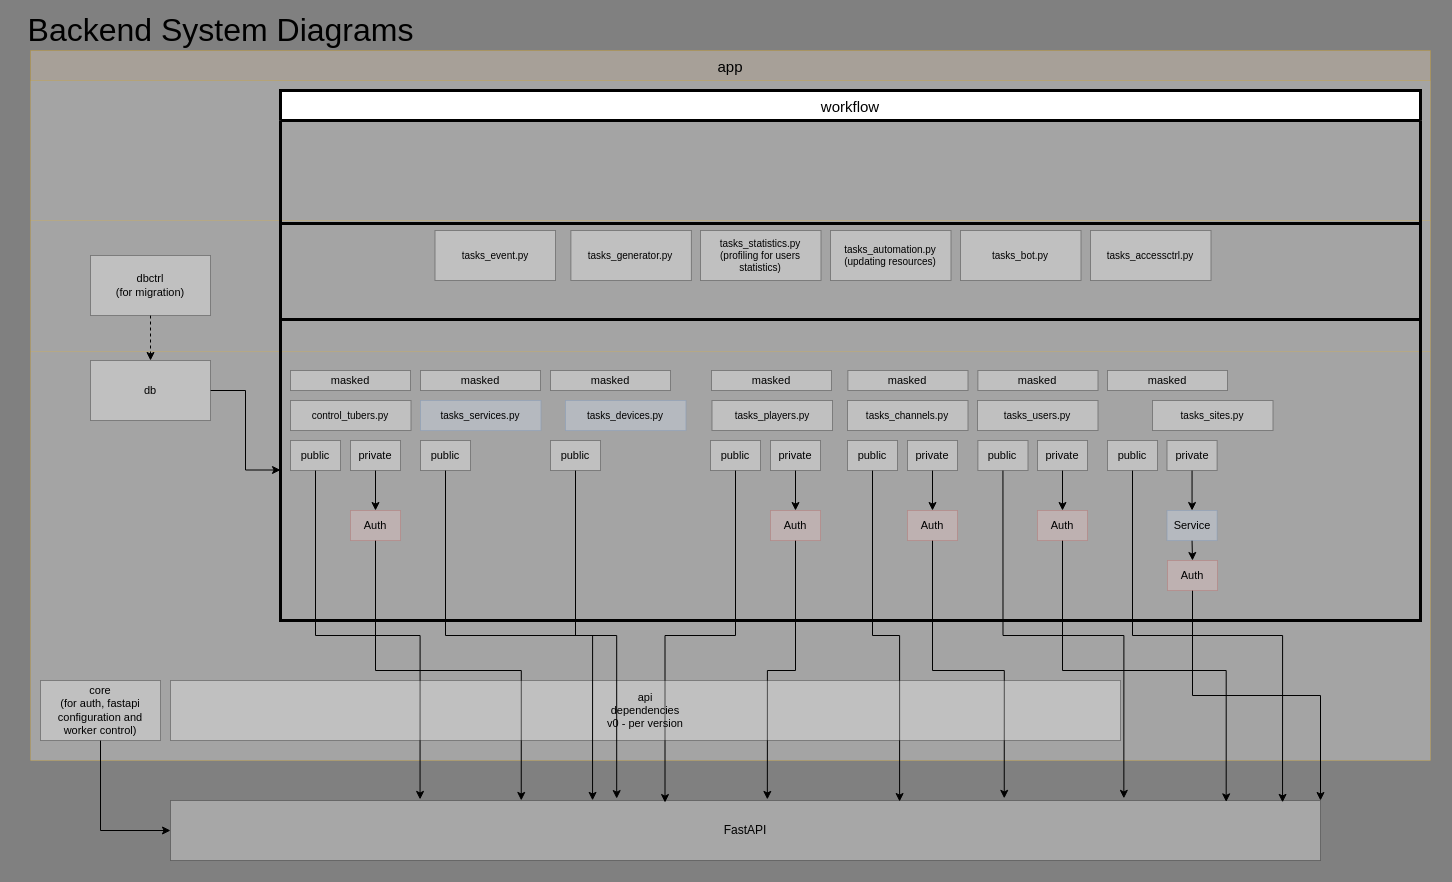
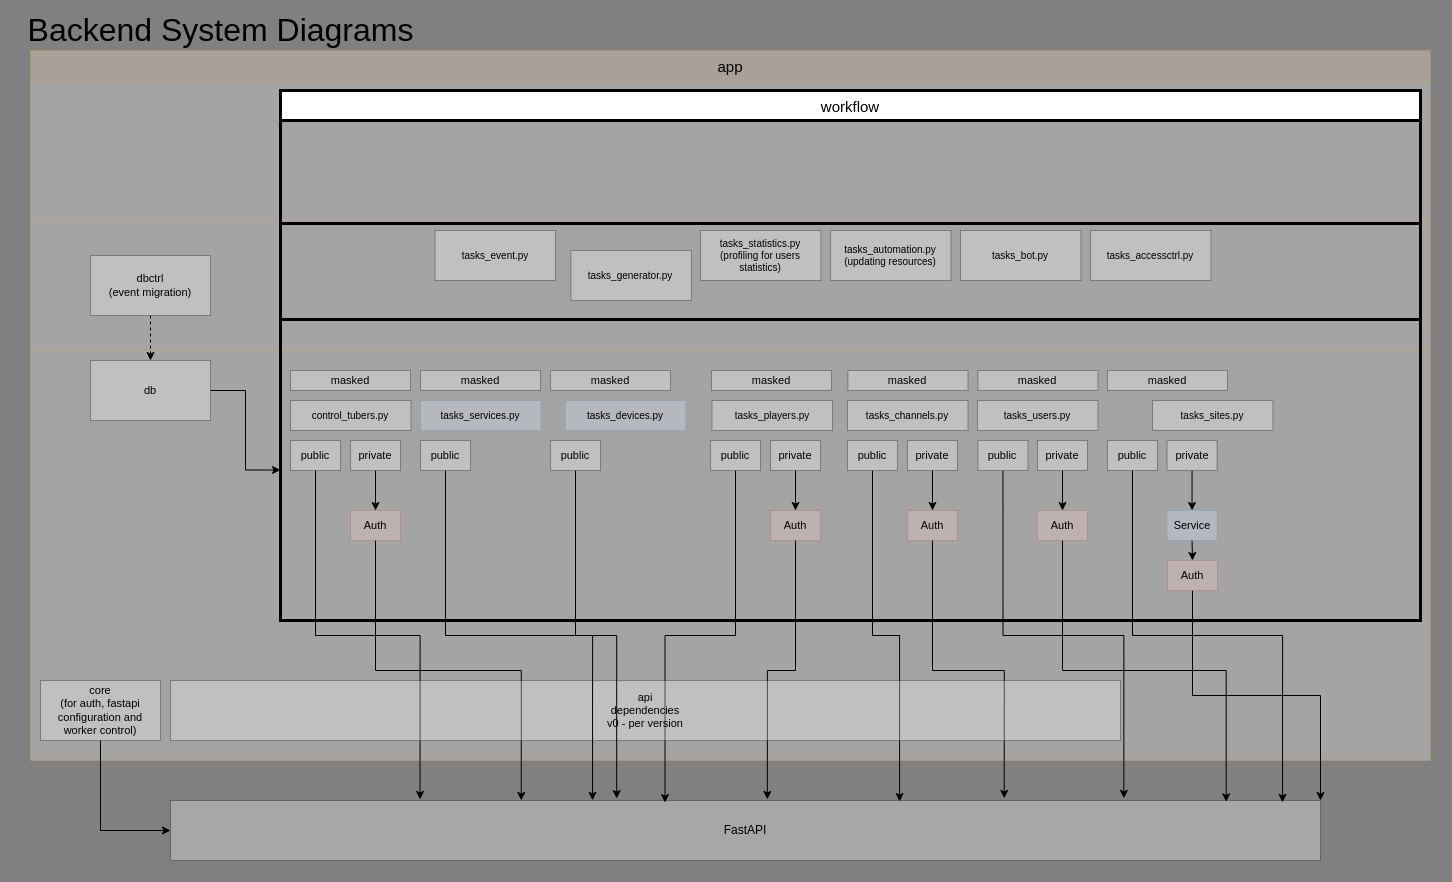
- <mxCell id="76" value="&lt;div style=&quot;font-size: 10px&quot;&gt;tasks_generator.py&lt;/div&gt;" style="whiteSpace=wrap;html=1;opacity=30;fontSize=10;" vertex="1" parent="1"><mxGeometry x="570.449" y="230" width="120.454" height="50" as="geometry" /></mxCell>
+ <mxCell id="76" value="&lt;div style=&quot;font-size: 10px&quot;&gt;tasks_generator.py&lt;/div&gt;" style="whiteSpace=wrap;html=1;opacity=30;fontSize=10;" vertex="1" parent="1"><mxGeometry x="570.449" y="250" width="120.454" height="50" as="geometry" /></mxCell>
- <mxCell id="60" value="&lt;div&gt;dbctrl&lt;/div&gt;&lt;div&gt;(for migration)&lt;br&gt;&lt;/div&gt;" style="whiteSpace=wrap;html=1;fontSize=11;opacity=30;" vertex="1" parent="1"><mxGeometry x="90" y="255" width="120" height="60" as="geometry" /></mxCell>
+ <mxCell id="60" value="&lt;div&gt;dbctrl&lt;/div&gt;&lt;div&gt;(event migration)&lt;br&gt;&lt;/div&gt;" style="whiteSpace=wrap;html=1;fontSize=11;opacity=30;" vertex="1" parent="1"><mxGeometry x="90" y="255" width="120" height="60" as="geometry" /></mxCell>
